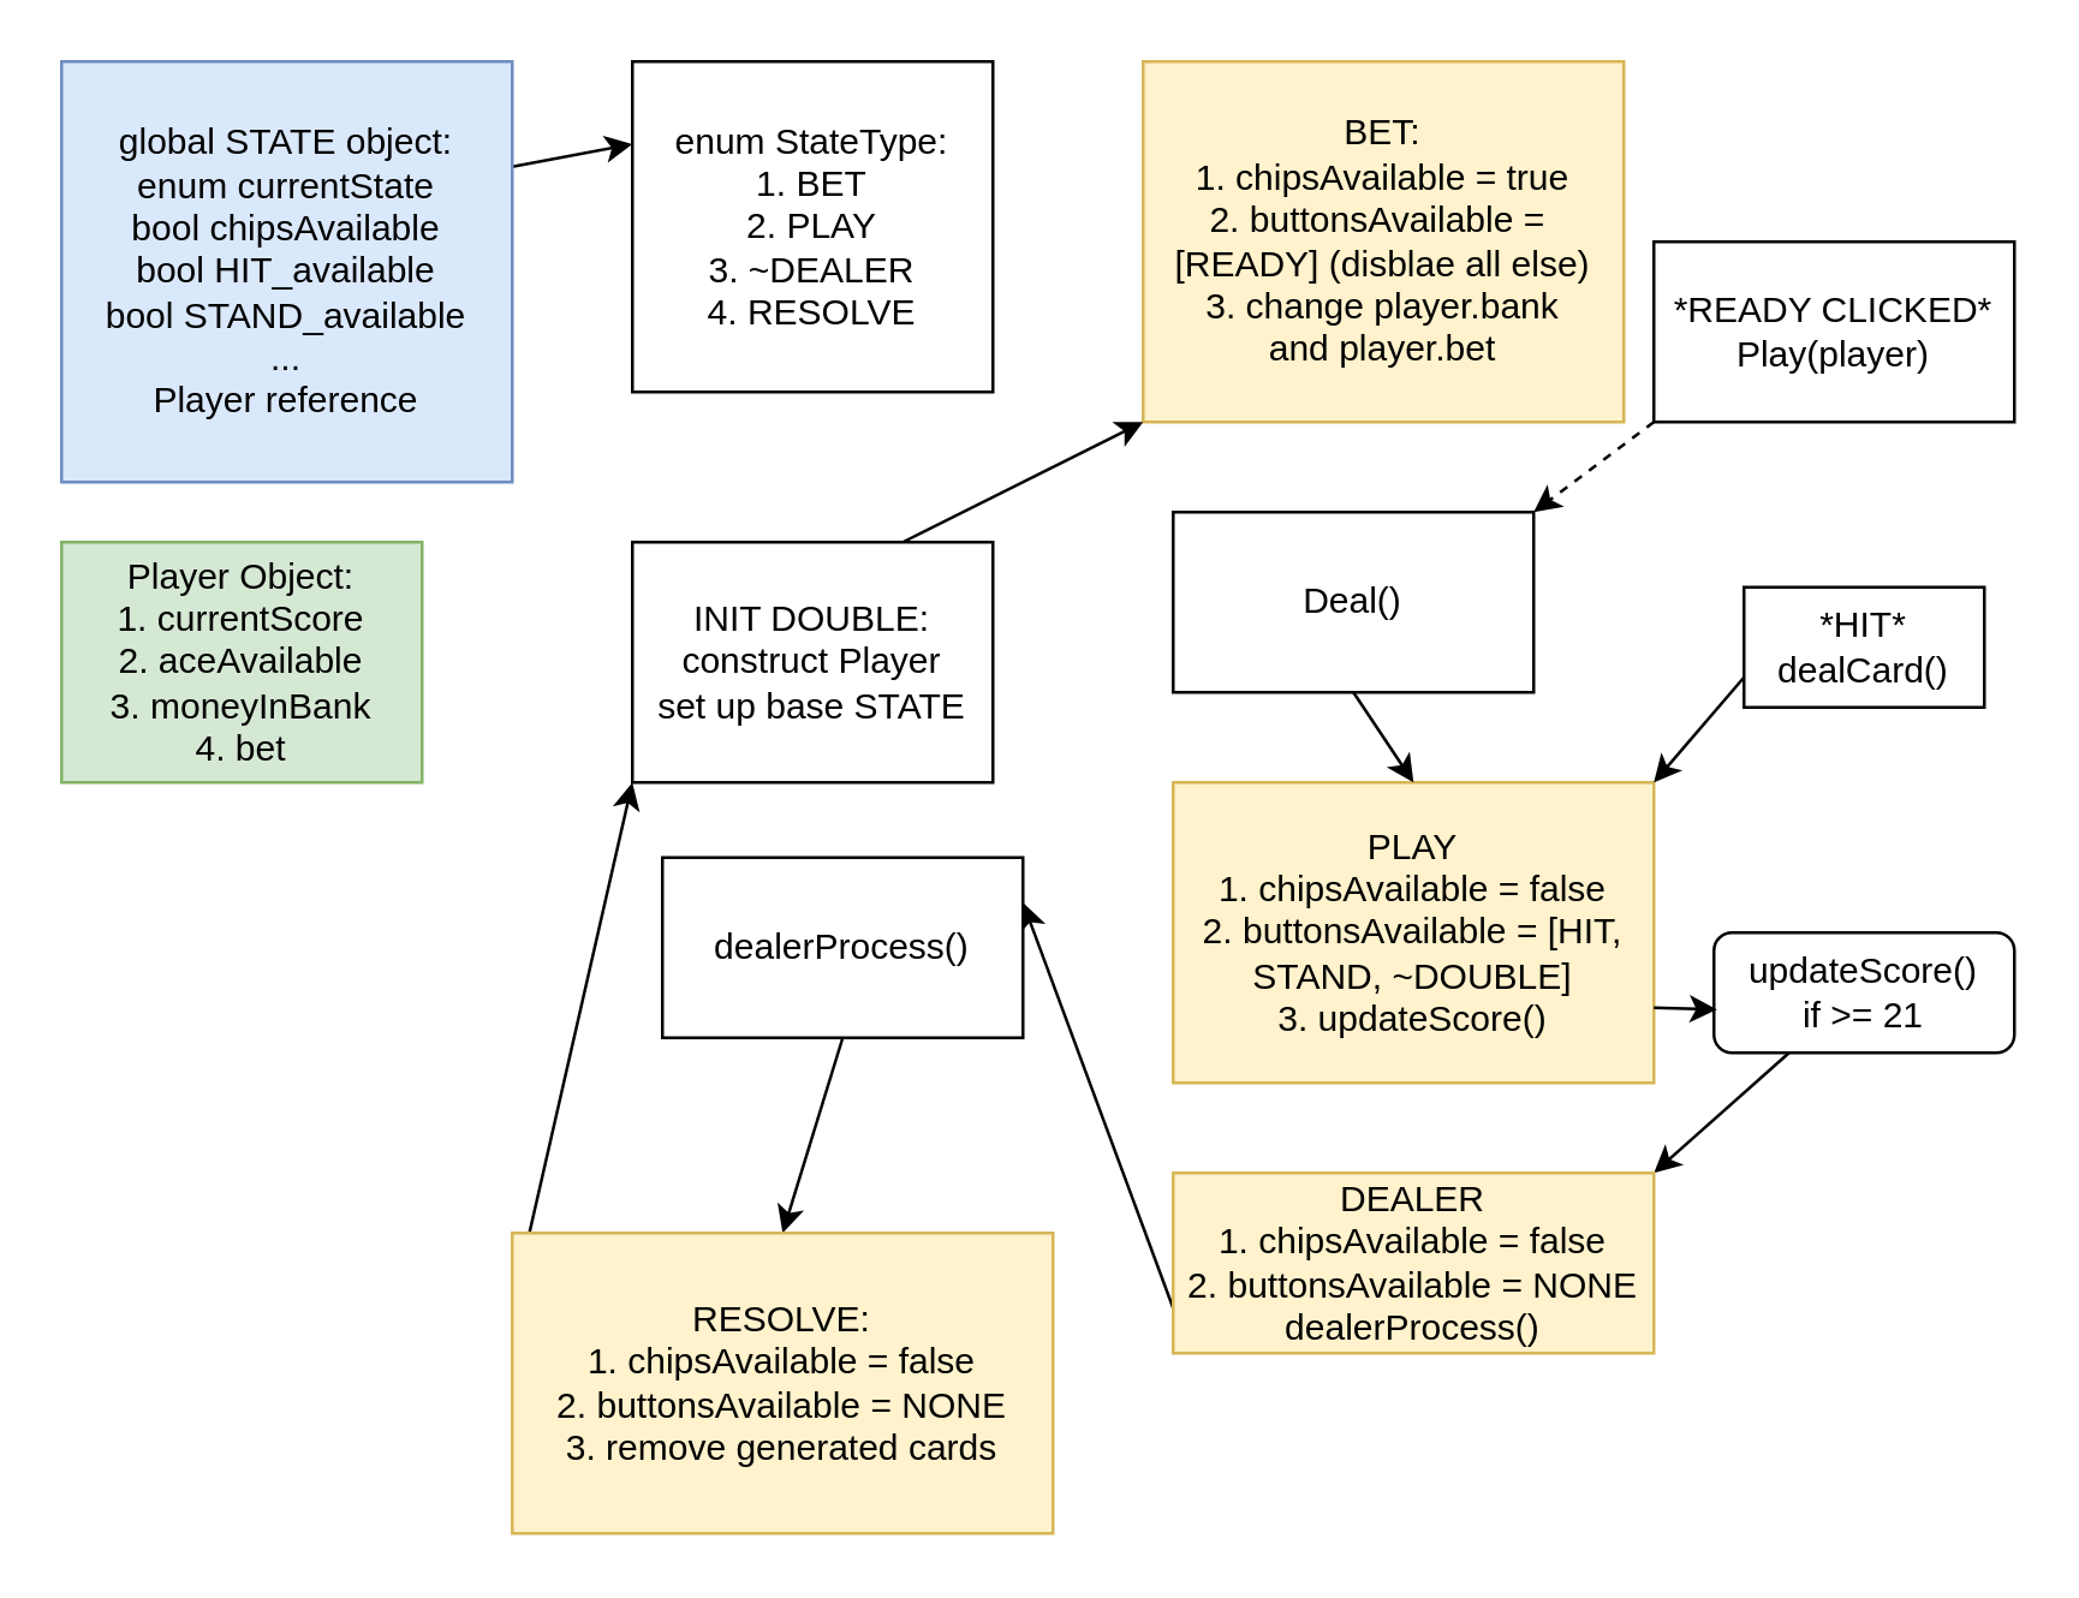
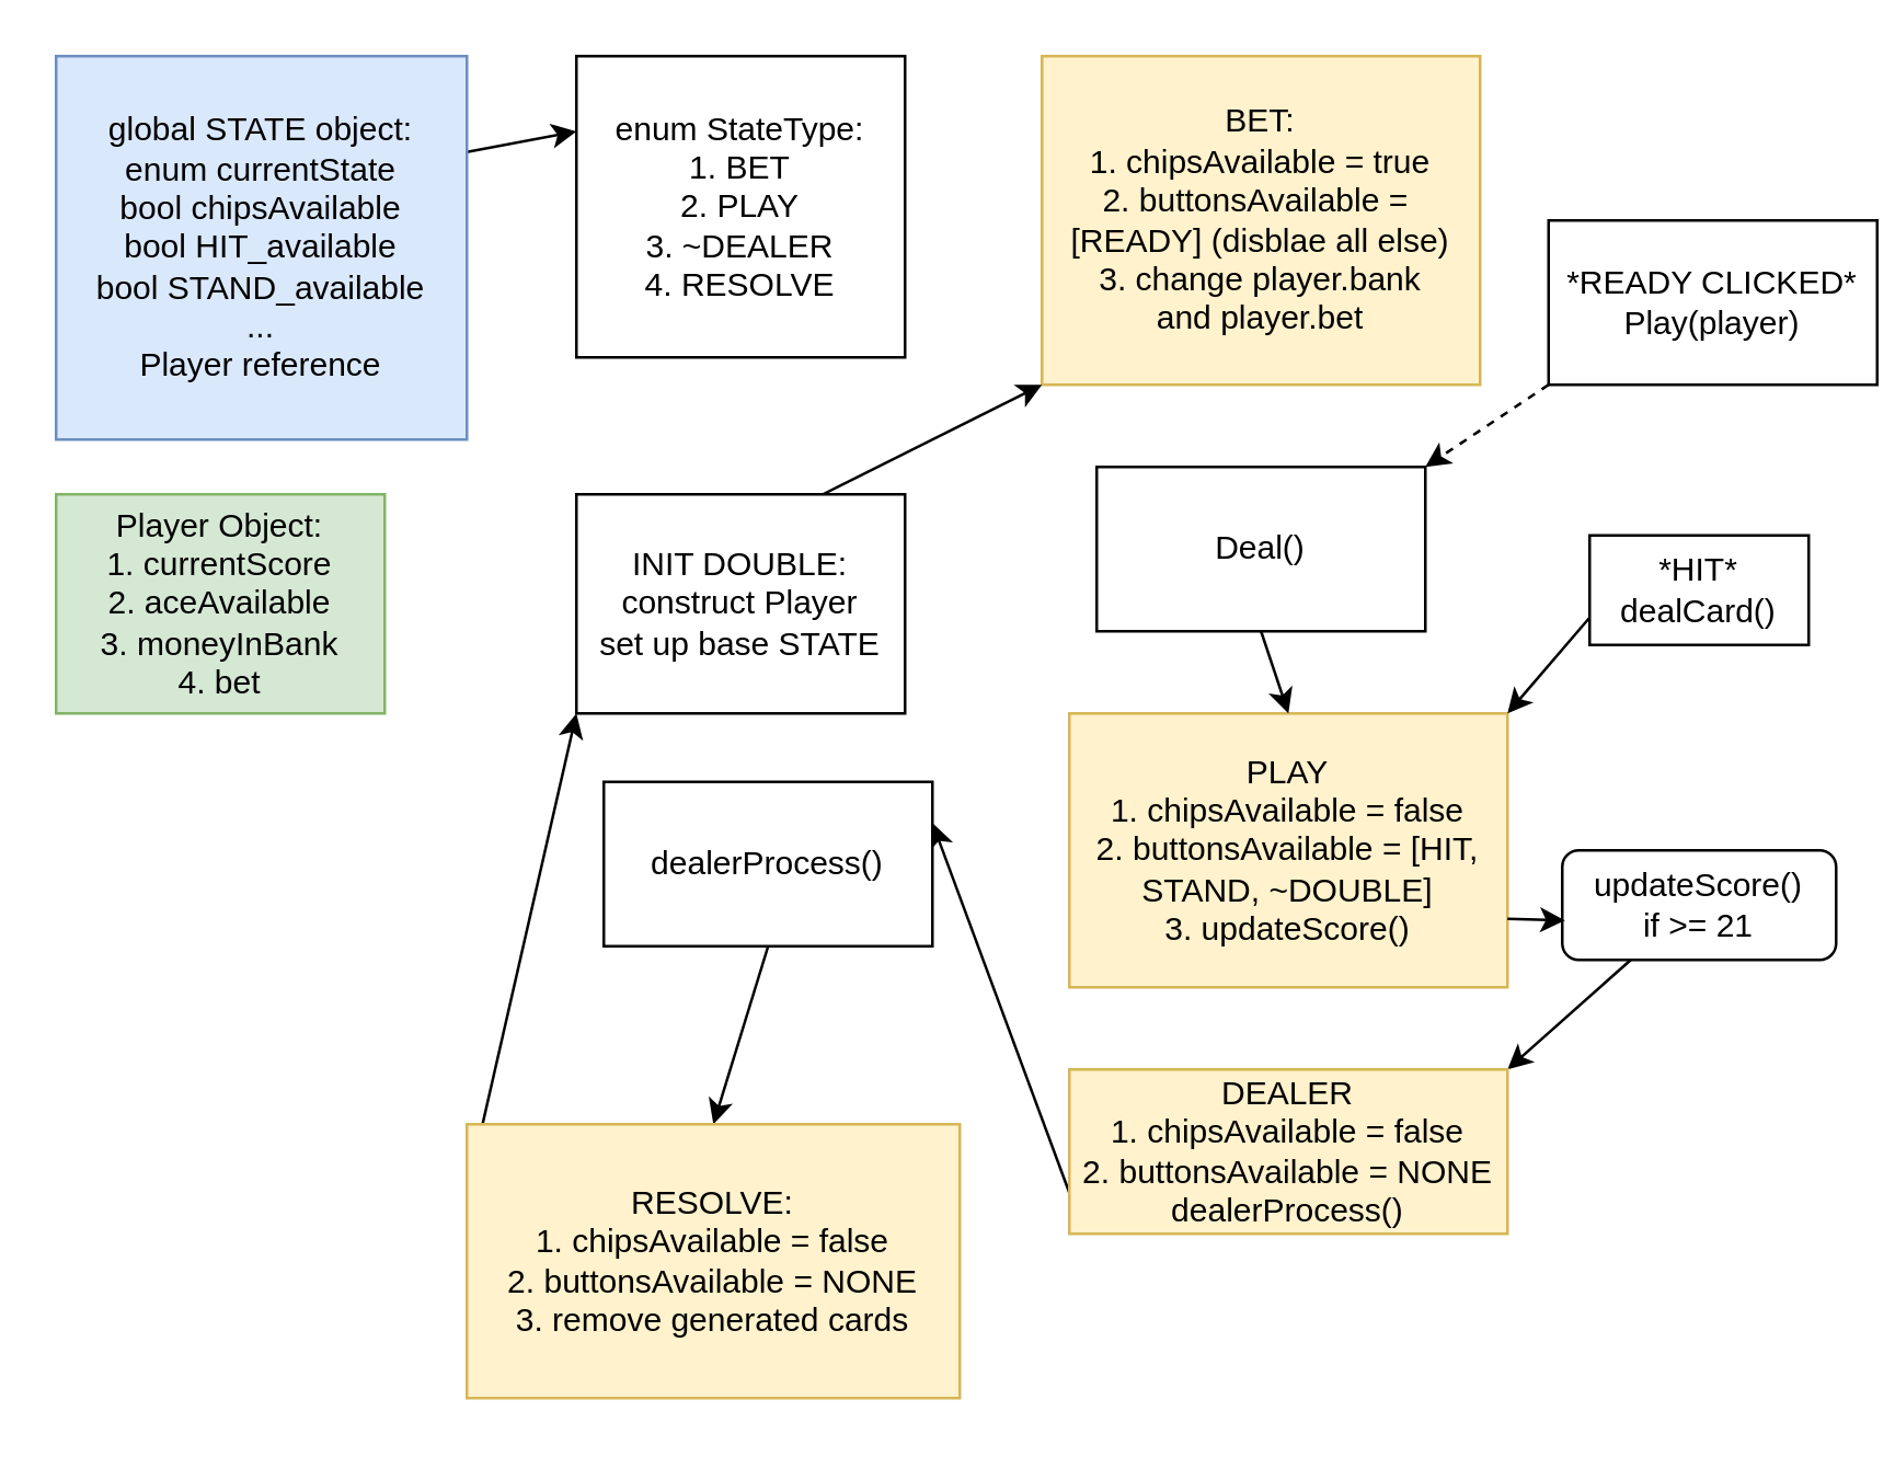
- <mxCell id="10" value="*READY CLICKED*&lt;div&gt;Play(player)&lt;/div&gt;" style="whiteSpace=wrap;html=1;" vertex="1" parent="1"><mxGeometry x="550" y="80" width="120" height="60" as="geometry" /></mxCell>
+ <mxCell id="10" value="*READY CLICKED*&lt;div&gt;Play(player)&lt;/div&gt;" style="whiteSpace=wrap;html=1;" vertex="1" parent="1"><mxGeometry x="565" y="80" width="120" height="60" as="geometry" /></mxCell>
- <mxCell id="13" value="Deal()" style="whiteSpace=wrap;html=1;" vertex="1" parent="1"><mxGeometry x="390" y="170" width="120" height="60" as="geometry" /></mxCell>
+ <mxCell id="13" value="Deal()" style="whiteSpace=wrap;html=1;" vertex="1" parent="1"><mxGeometry x="400" y="170" width="120" height="60" as="geometry" /></mxCell>
